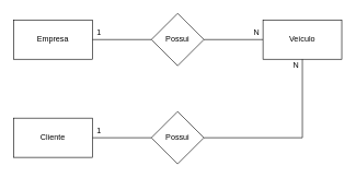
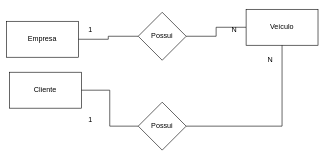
- <mxCell id="3" value="Empresa" style="rounded=0;whiteSpace=wrap;html=1;" vertex="1" parent="1"><mxGeometry x="20" y="30" width="120" height="60" as="geometry" /></mxCell>
+ <mxCell id="3" value="Empresa" style="rounded=0;whiteSpace=wrap;html=1;" vertex="1" parent="1"><mxGeometry x="10" y="35" width="120" height="60" as="geometry" /></mxCell>
- <mxCell id="6" value="Veículo" style="rounded=0;whiteSpace=wrap;html=1;" vertex="1" parent="1"><mxGeometry x="400" y="30" width="120" height="60" as="geometry" /></mxCell>
+ <mxCell id="6" value="Veículo" style="rounded=0;whiteSpace=wrap;html=1;" vertex="1" parent="1"><mxGeometry x="410" y="15" width="120" height="60" as="geometry" /></mxCell>
- <mxCell id="10" value="Cliente" style="rounded=0;whiteSpace=wrap;html=1;" vertex="1" parent="1"><mxGeometry x="20" y="180" width="120" height="60" as="geometry" /></mxCell>
+ <mxCell id="10" value="Cliente" style="rounded=0;whiteSpace=wrap;html=1;" vertex="1" parent="1"><mxGeometry x="15" y="120" width="120" height="60" as="geometry" /></mxCell>
